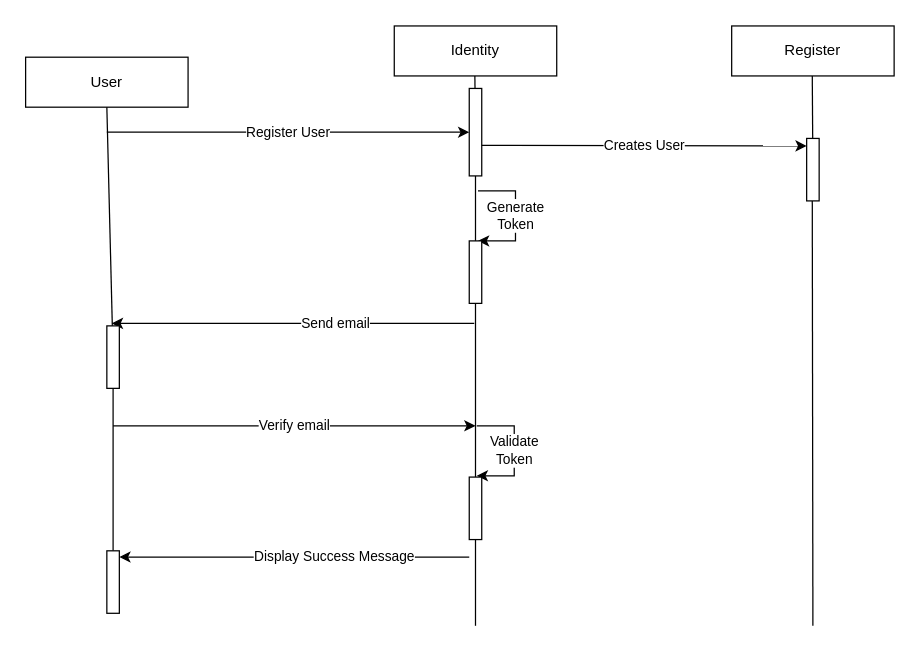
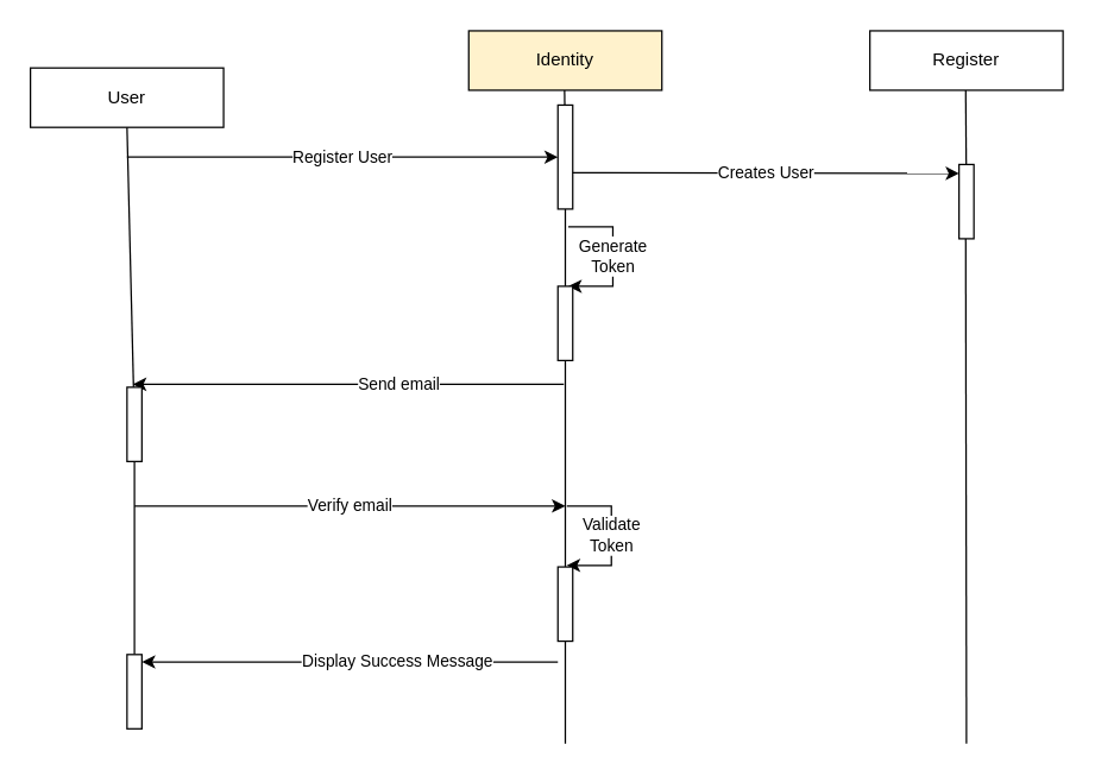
- <mxCell id="3" value="Identity" style="rounded=0;whiteSpace=wrap;html=1;" vertex="1" parent="1"><mxGeometry x="315" y="20" width="130" height="40" as="geometry" /></mxCell>
+ <mxCell id="3" value="Identity" style="rounded=0;whiteSpace=wrap;html=1;fillColor=#fff2cc;" vertex="1" parent="1"><mxGeometry x="315" y="20" width="130" height="40" as="geometry" /></mxCell>
